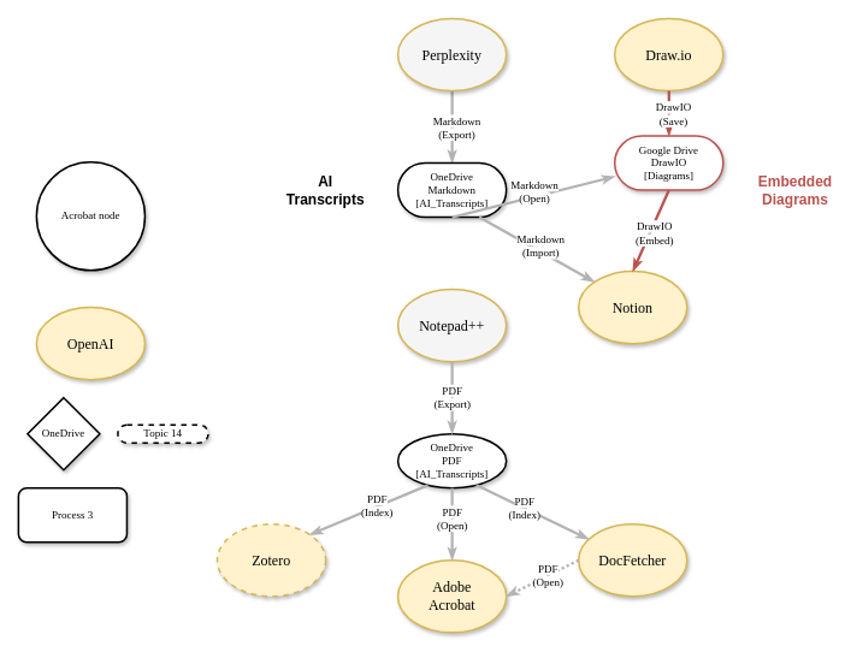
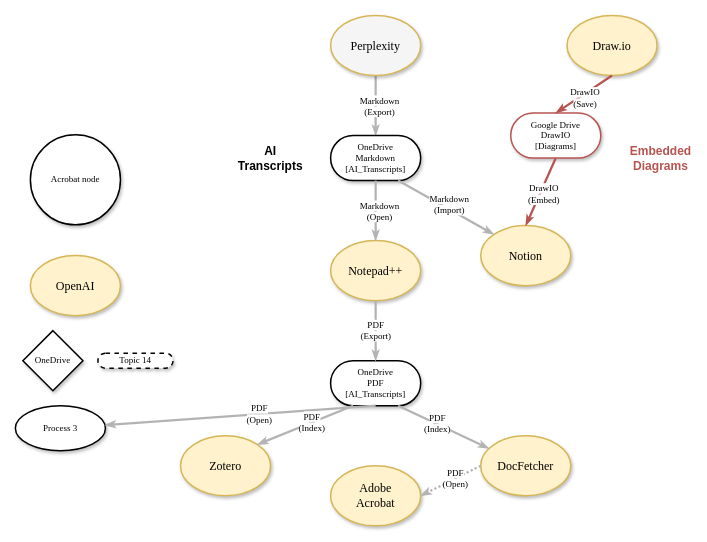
- <mxCell id="20" value="&lt;span&gt;&lt;font style=&quot;font-size: 16px;&quot;&gt;Draw.io&lt;/font&gt;&lt;/span&gt;" style="ellipse;whiteSpace=wrap;html=1;rounded=1;shadow=1;comic=0;labelBackgroundColor=none;strokeWidth=2;fontFamily=Verdana;fontSize=12;align=center;fillColor=#fff2cc;strokeColor=#d6b656;" vertex="1" parent="1"><mxGeometry x="680" y="20" width="120" height="80" as="geometry" /></mxCell>
+ <mxCell id="20" value="&lt;span&gt;&lt;font style=&quot;font-size: 16px;&quot;&gt;Draw.io&lt;/font&gt;&lt;/span&gt;" style="ellipse;whiteSpace=wrap;html=1;rounded=1;shadow=1;comic=0;labelBackgroundColor=none;strokeWidth=2;fontFamily=Verdana;fontSize=12;align=center;fillColor=#fff2cc;strokeColor=#d6b656;" vertex="1" parent="1"><mxGeometry x="755" y="20" width="120" height="80" as="geometry" /></mxCell>
- <mxCell id="18" value="&lt;span style=&quot;background-color: light-dark(#ffffff, var(--ge-dark-color, #121212));&quot;&gt;Markdown&lt;br&gt;(Open)&lt;/span&gt;" style="edgeStyle=none;rounded=1;html=1;labelBackgroundColor=none;startArrow=none;startFill=0;startSize=5;endArrow=classicThin;endFill=1;endSize=5;jettySize=auto;orthogonalLoop=1;strokeColor=#B3B3B3;strokeWidth=3;fontFamily=Verdana;fontSize=12;exitX=0.5;exitY=1;exitDx=0;exitDy=0;" edge="1" parent="1" source="11" target="13"><mxGeometry x="0.022" y="5" relative="1" as="geometry"><mxPoint as="offset" /><mxPoint x="360" y="250" as="sourcePoint" /><mxPoint x="382" y="106" as="targetPoint" /></mxGeometry></mxCell>
+ <mxCell id="18" value="&lt;span style=&quot;background-color: light-dark(#ffffff, var(--ge-dark-color, #121212));&quot;&gt;Markdown&lt;br&gt;(Open)&lt;/span&gt;" style="edgeStyle=none;rounded=1;html=1;labelBackgroundColor=none;startArrow=none;startFill=0;startSize=5;endArrow=classicThin;endFill=1;endSize=5;jettySize=auto;orthogonalLoop=1;strokeColor=#B3B3B3;strokeWidth=3;fontFamily=Verdana;fontSize=12;exitX=0.5;exitY=1;exitDx=0;exitDy=0;" edge="1" parent="1" source="11" target="16"><mxGeometry x="0.022" y="5" relative="1" as="geometry"><mxPoint as="offset" /><mxPoint x="360" y="250" as="sourcePoint" /><mxPoint x="382" y="106" as="targetPoint" /></mxGeometry></mxCell>
- <mxCell id="16" value="&lt;span&gt;&lt;font style=&quot;font-size: 16px;&quot;&gt;Notepad++&lt;/font&gt;&lt;/span&gt;" style="ellipse;whiteSpace=wrap;html=1;rounded=1;shadow=1;comic=0;labelBackgroundColor=none;strokeWidth=2;fontFamily=Verdana;fontSize=12;align=center;fillColor=#f5f5f5;strokeColor=#d6b656;" vertex="1" parent="1"><mxGeometry x="440" y="320" width="120" height="80" as="geometry" /></mxCell>
+ <mxCell id="16" value="&lt;span&gt;&lt;font style=&quot;font-size: 16px;&quot;&gt;Notepad++&lt;/font&gt;&lt;/span&gt;" style="ellipse;whiteSpace=wrap;html=1;rounded=1;shadow=1;comic=0;labelBackgroundColor=none;strokeWidth=2;fontFamily=Verdana;fontSize=12;align=center;fillColor=#fff2cc;strokeColor=#d6b656;" vertex="1" parent="1"><mxGeometry x="440" y="320" width="120" height="80" as="geometry" /></mxCell>
- <mxCell id="12" value="OneDrive&lt;br&gt;PDF&lt;br&gt;[AI_Transcripts]" style="ellipse;whiteSpace=wrap;html=1;shadow=1;comic=0;labelBackgroundColor=none;strokeWidth=2;fontFamily=Verdana;fontSize=12;align=center;arcSize=50;" vertex="1" parent="1"><mxGeometry x="440" y="480" width="120" height="60" as="geometry" /></mxCell>
+ <mxCell id="12" value="OneDrive&lt;br&gt;PDF&lt;br&gt;[AI_Transcripts]" style="whiteSpace=wrap;html=1;rounded=1;shadow=1;comic=0;labelBackgroundColor=none;strokeWidth=2;fontFamily=Verdana;fontSize=12;align=center;arcSize=50;" vertex="1" parent="1"><mxGeometry x="440" y="480" width="120" height="60" as="geometry" /></mxCell>
- <mxCell id="4" value="&lt;span&gt;Process 3&lt;/span&gt;" style="rounded=1;whiteSpace=wrap;html=1;shadow=1;comic=0;labelBackgroundColor=none;strokeWidth=2;fontFamily=Verdana;fontSize=12;align=center;" vertex="1" parent="1"><mxGeometry x="20" y="540" width="120" height="60" as="geometry" /></mxCell>
+ <mxCell id="4" value="&lt;span&gt;Process 3&lt;/span&gt;" style="ellipse;whiteSpace=wrap;html=1;shadow=1;comic=0;labelBackgroundColor=none;strokeWidth=2;fontFamily=Verdana;fontSize=12;align=center;" vertex="1" parent="1"><mxGeometry x="20" y="540" width="120" height="60" as="geometry" /></mxCell>
- <mxCell id="23" value="&lt;span style=&quot;background-color: light-dark(#ffffff, var(--ge-dark-color, #121212));&quot;&gt;PDF&lt;br&gt;(Open)&lt;/span&gt;" style="edgeStyle=none;rounded=1;html=1;labelBackgroundColor=none;startArrow=none;startFill=0;startSize=5;endArrow=classicThin;endFill=1;endSize=5;jettySize=auto;orthogonalLoop=1;strokeColor=#B3B3B3;strokeWidth=3;fontFamily=Verdana;fontSize=12;entryX=0.5;entryY=0;entryDx=0;entryDy=0;exitX=0.5;exitY=1;exitDx=0;exitDy=0;" edge="1" parent="1" source="12" target="15"><mxGeometry x="-0.143" relative="1" as="geometry"><mxPoint as="offset" /><mxPoint x="530" y="580" as="sourcePoint" /><mxPoint x="510" y="670" as="targetPoint" /></mxGeometry></mxCell>
+ <mxCell id="23" value="&lt;span style=&quot;background-color: light-dark(#ffffff, var(--ge-dark-color, #121212));&quot;&gt;PDF&lt;br&gt;(Open)&lt;/span&gt;" style="edgeStyle=none;rounded=1;html=1;labelBackgroundColor=none;startArrow=none;startFill=0;startSize=5;endArrow=classicThin;endFill=1;endSize=5;jettySize=auto;orthogonalLoop=1;strokeColor=#B3B3B3;strokeWidth=3;fontFamily=Verdana;fontSize=12;exitX=0.5;exitY=1;exitDx=0;exitDy=0;" edge="1" parent="1" source="12" target="4"><mxGeometry x="-0.143" relative="1" as="geometry"><mxPoint as="offset" /><mxPoint x="530" y="580" as="sourcePoint" /><mxPoint x="510" y="670" as="targetPoint" /></mxGeometry></mxCell>
- <mxCell id="8" value="&lt;span&gt;&lt;font style=&quot;font-size: 16px;&quot;&gt;Zotero&lt;/font&gt;&lt;/span&gt;" style="ellipse;whiteSpace=wrap;html=1;rounded=1;shadow=1;comic=0;labelBackgroundColor=none;strokeWidth=2;fontFamily=Verdana;fontSize=12;align=center;fillColor=#fff2cc;strokeColor=#d6b656;dashed=1;" vertex="1" parent="1"><mxGeometry x="240" y="580" width="120" height="80" as="geometry" /></mxCell>
+ <mxCell id="8" value="&lt;span&gt;&lt;font style=&quot;font-size: 16px;&quot;&gt;Zotero&lt;/font&gt;&lt;/span&gt;" style="ellipse;whiteSpace=wrap;html=1;rounded=1;shadow=1;comic=0;labelBackgroundColor=none;strokeWidth=2;fontFamily=Verdana;fontSize=12;align=center;fillColor=#fff2cc;strokeColor=#d6b656;" vertex="1" parent="1"><mxGeometry x="240" y="580" width="120" height="80" as="geometry" /></mxCell>
